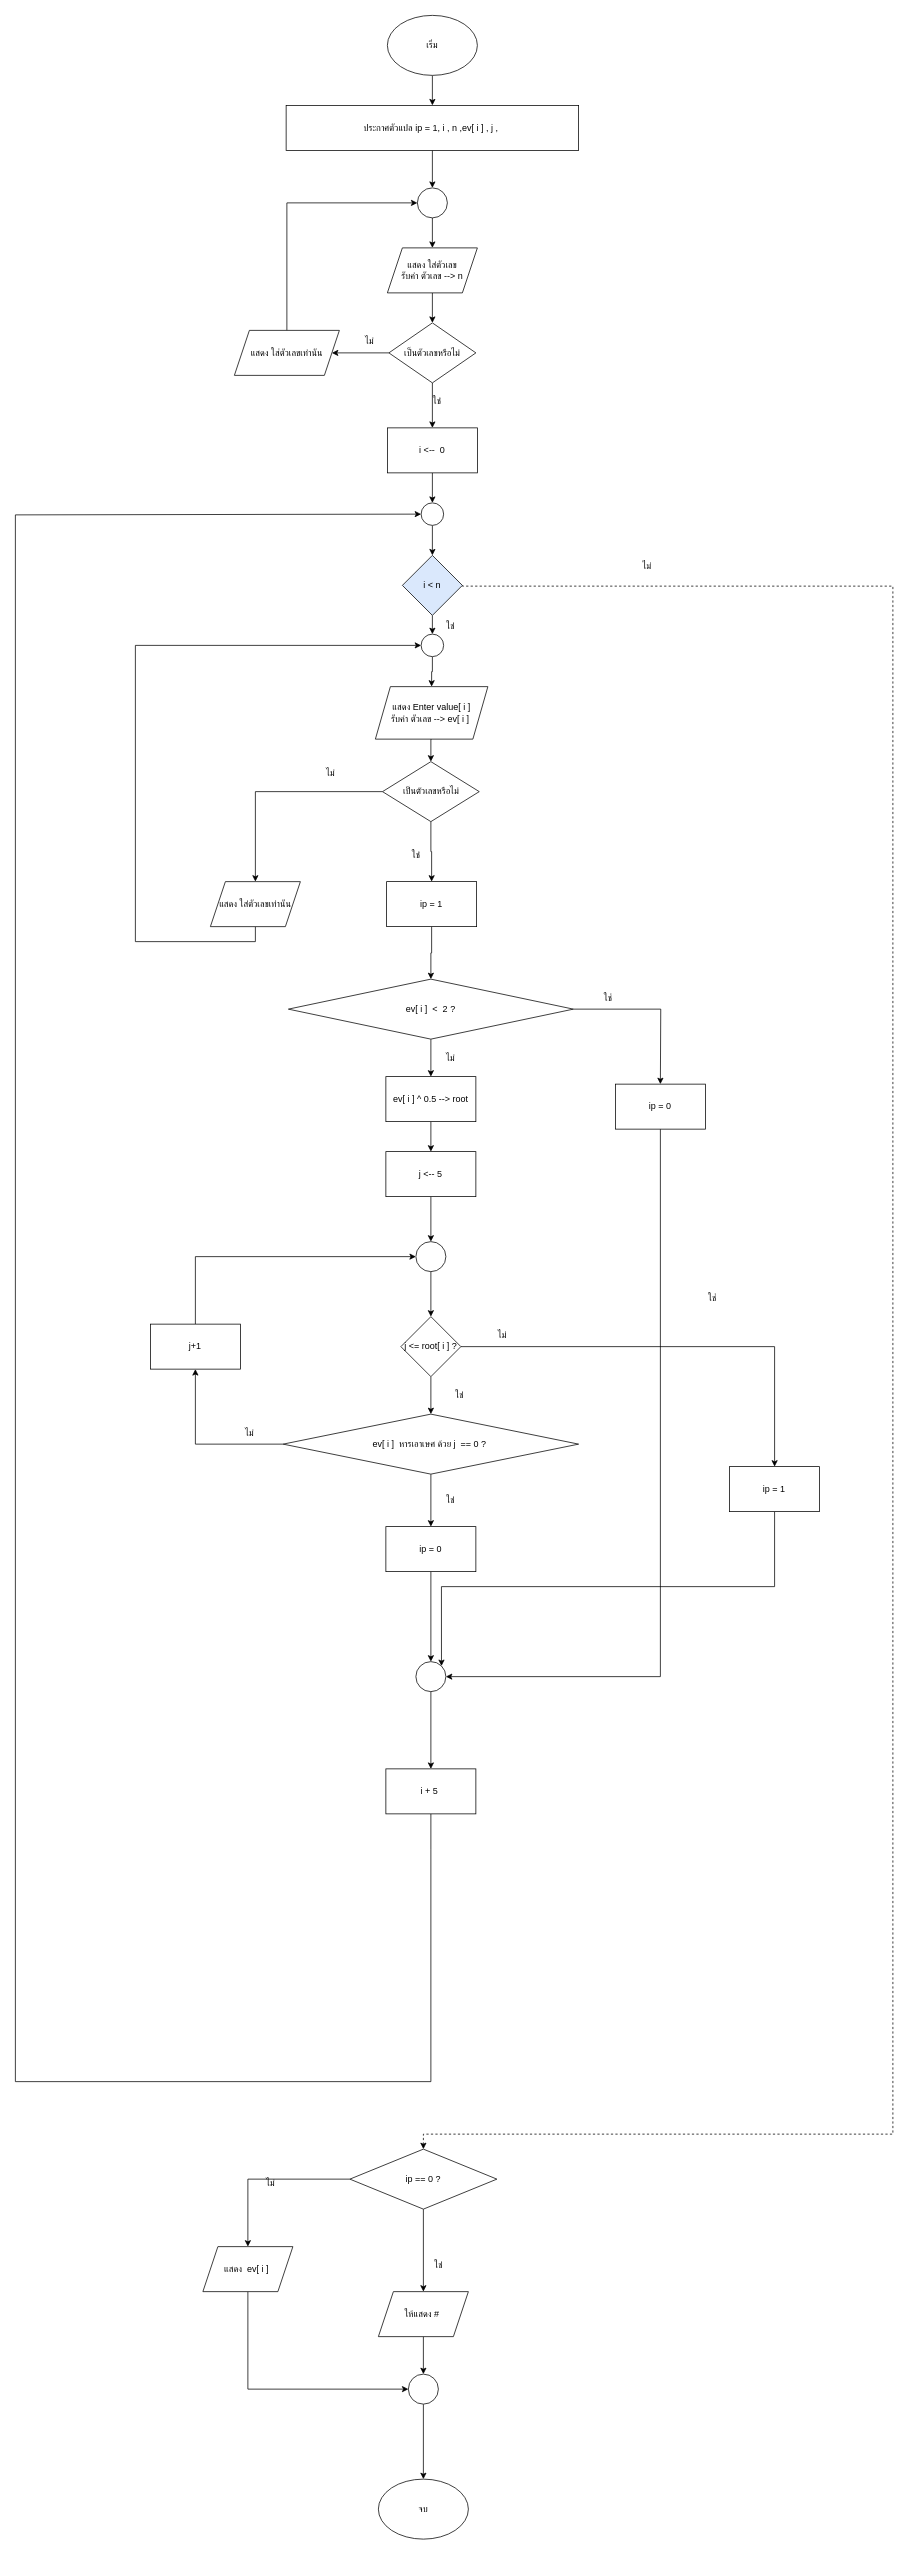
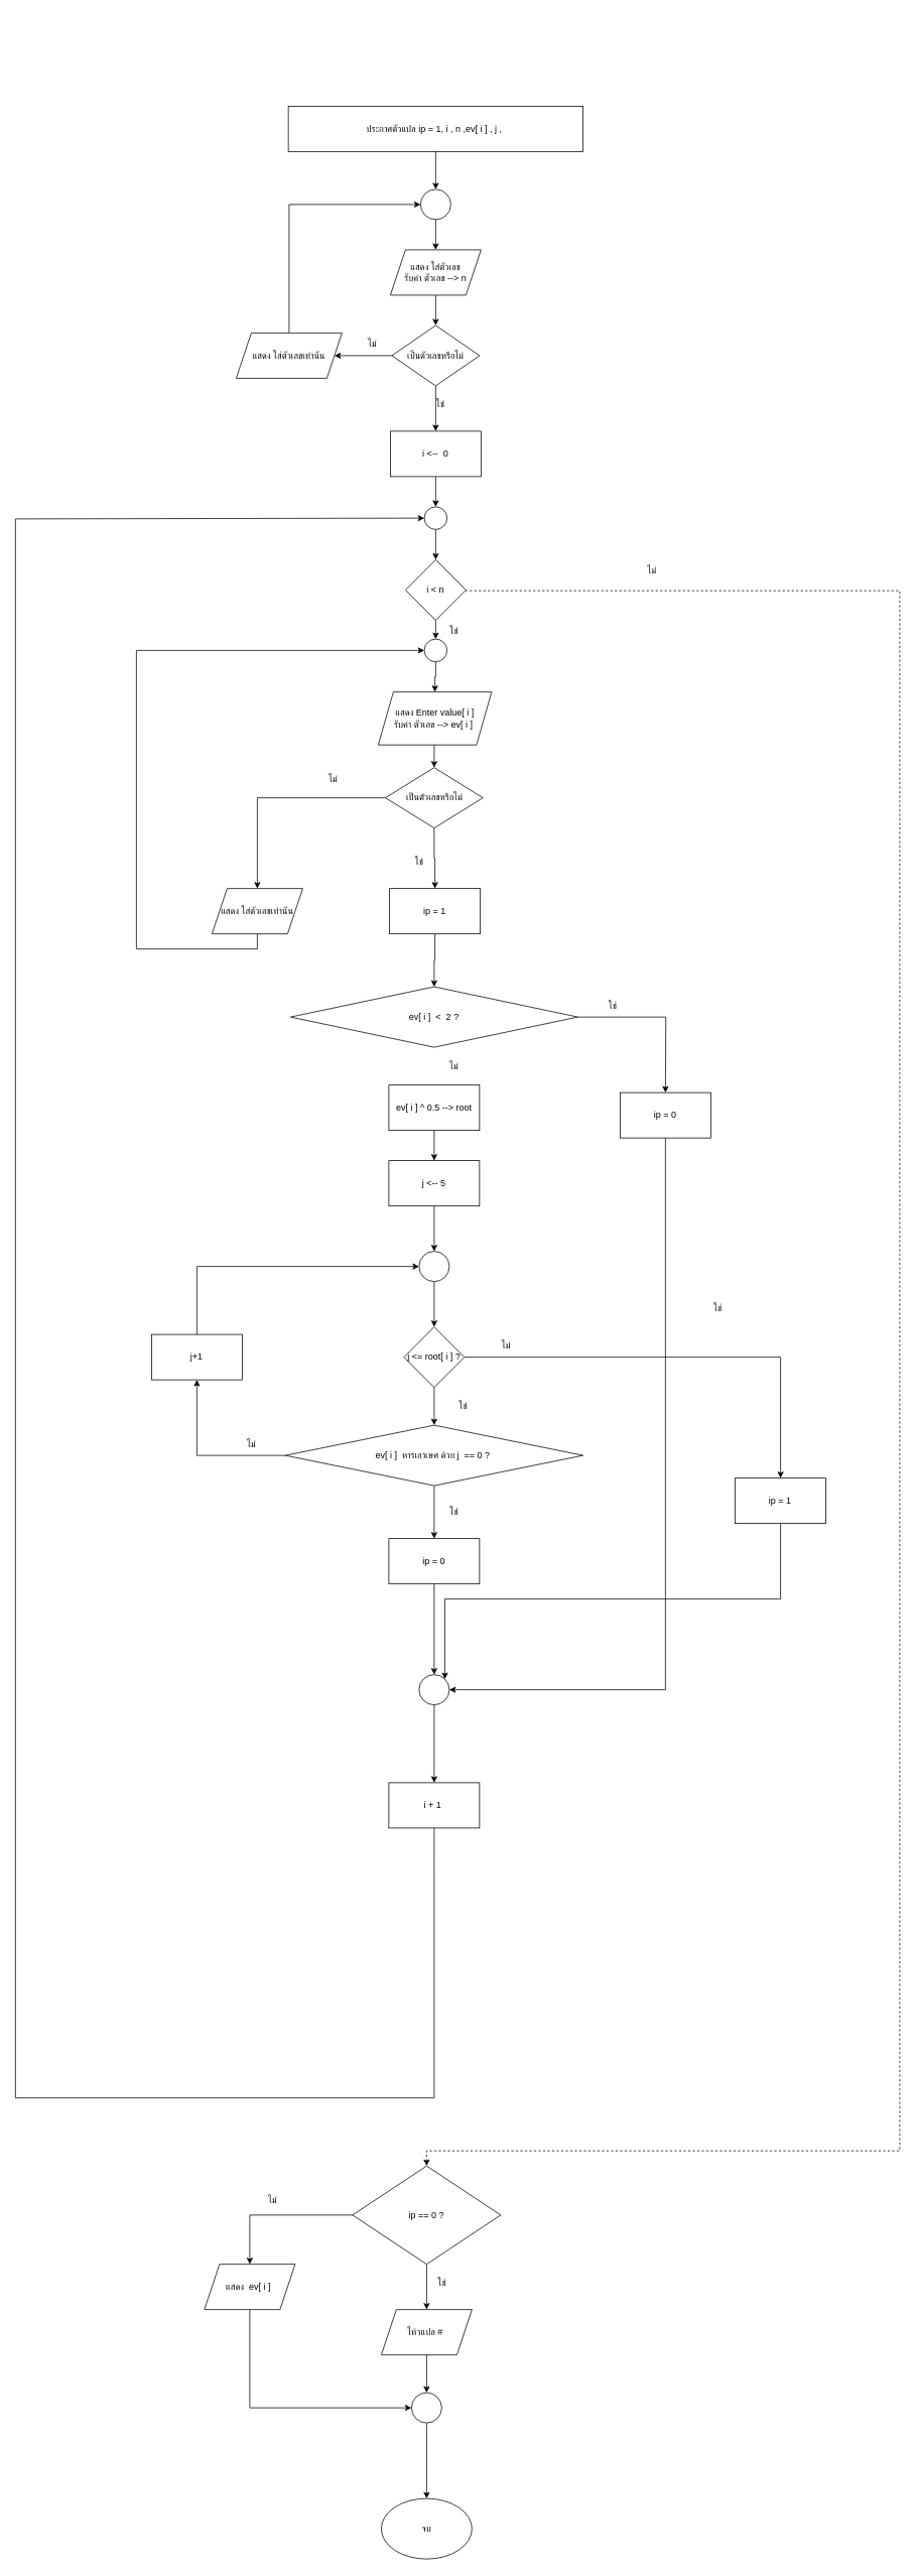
- <mxCell id="3" value="&lt;font style=&quot;vertical-align: inherit;&quot; dir=&quot;auto&quot;&gt;&lt;font style=&quot;vertical-align: inherit;&quot; dir=&quot;auto&quot;&gt;เริ่ม&lt;/font&gt;&lt;/font&gt;" style="ellipse;whiteSpace=wrap;html=1;" vertex="1" parent="1"><mxGeometry x="516" y="20" width="120" height="80" as="geometry" /></mxCell>
- <mxCell id="2" style="edgeStyle=orthogonalEdgeStyle;rounded=0;orthogonalLoop=1;jettySize=auto;html=1;exitX=0.5;exitY=1;exitDx=0;exitDy=0;entryX=0.5;entryY=0;entryDx=0;entryDy=0;" edge="1" parent="1" source="3" target="43"><mxGeometry relative="1" as="geometry" /></mxCell>
- <mxCell id="8" value="i &amp;lt; n" style="rhombus;whiteSpace=wrap;html=1;fillColor=#dae8fc;" vertex="1" parent="1"><mxGeometry x="536" y="740" width="80" height="80" as="geometry" /></mxCell>
+ <mxCell id="8" value="i &amp;lt; n" style="rhombus;whiteSpace=wrap;html=1;" vertex="1" parent="1"><mxGeometry x="536" y="740" width="80" height="80" as="geometry" /></mxCell>
- <mxCell id="29" style="edgeStyle=orthogonalEdgeStyle;rounded=0;orthogonalLoop=1;jettySize=auto;html=1;exitX=0.5;exitY=1;exitDx=0;exitDy=0;entryX=0.5;entryY=0;entryDx=0;entryDy=0;" edge="1" parent="1" source="31" target="20"><mxGeometry relative="1" as="geometry" /></mxCell>
- <mxCell id="14" value="i + 5&amp;nbsp;" style="rounded=0;whiteSpace=wrap;html=1;" vertex="1" parent="1"><mxGeometry x="514" y="2358" width="120" height="60" as="geometry" /></mxCell>
+ <mxCell id="14" value="i + 1&amp;nbsp;" style="rounded=0;whiteSpace=wrap;html=1;" vertex="1" parent="1"><mxGeometry x="514" y="2358" width="120" height="60" as="geometry" /></mxCell>
- <mxCell id="47" value="ip == 0 ?" style="rhombus;whiteSpace=wrap;html=1;" vertex="1" parent="1"><mxGeometry x="466" y="2865" width="196" height="80" as="geometry" /></mxCell>
+ <mxCell id="47" value="ip == 0 ?" style="rhombus;whiteSpace=wrap;html=1;" vertex="1" parent="1"><mxGeometry x="466" y="2865" width="196" height="130" as="geometry" /></mxCell>
- <mxCell id="51" value="ให้แสดง #&amp;nbsp;" style="shape=parallelogram;perimeter=parallelogramPerimeter;whiteSpace=wrap;html=1;fixedSize=1;" vertex="1" parent="1"><mxGeometry x="504" y="3055" width="120" height="60" as="geometry" /></mxCell>
+ <mxCell id="51" value="ให้วแปล #&amp;nbsp;" style="shape=parallelogram;perimeter=parallelogramPerimeter;whiteSpace=wrap;html=1;fixedSize=1;" vertex="1" parent="1"><mxGeometry x="504" y="3055" width="120" height="60" as="geometry" /></mxCell>
